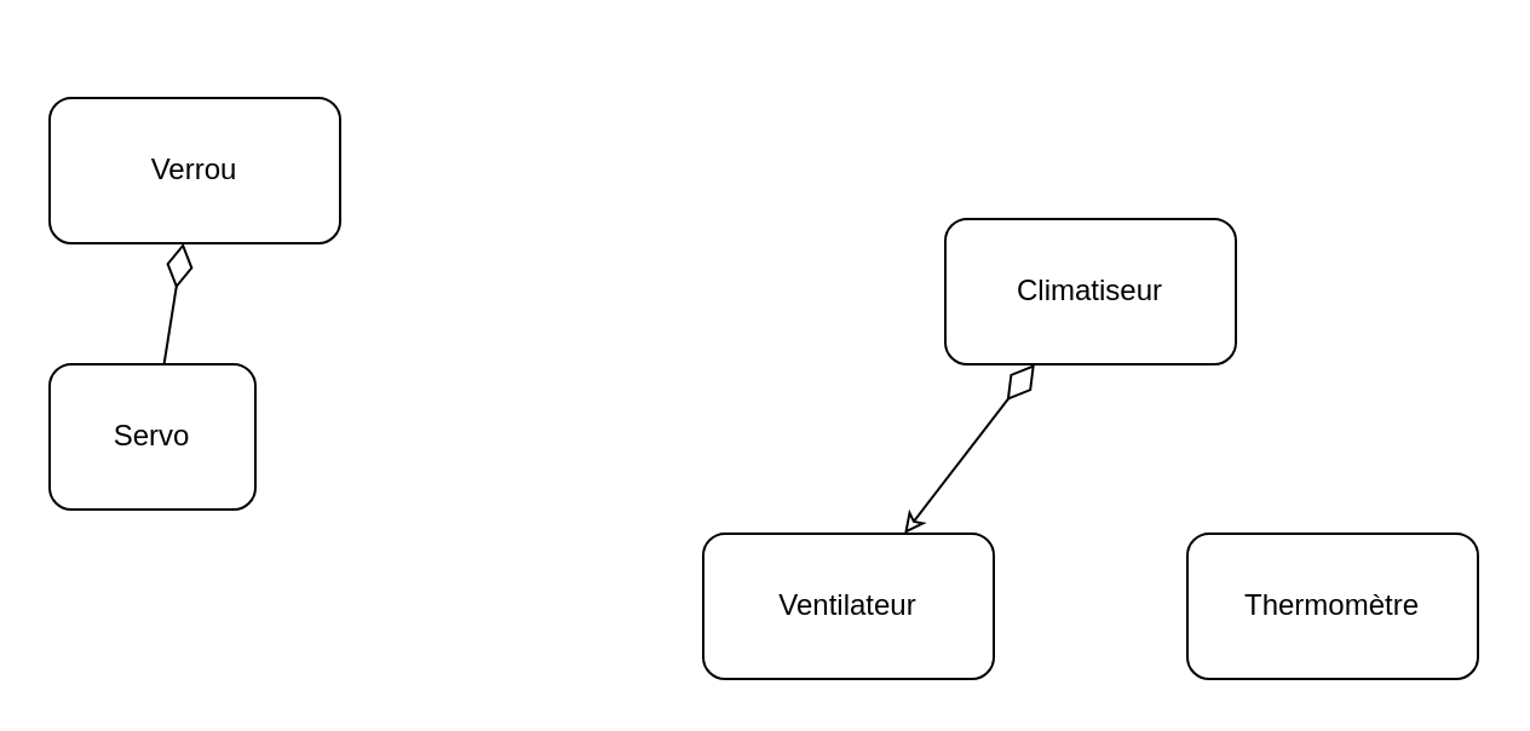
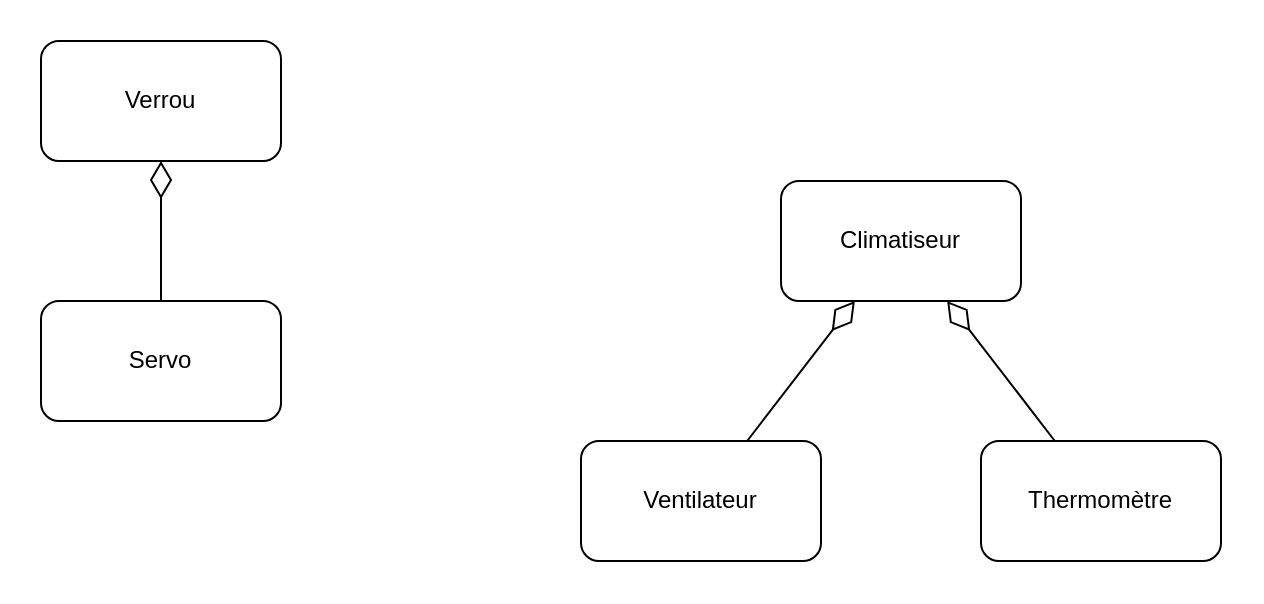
- <mxCell id="3" value="Verrou" style="rounded=1;whiteSpace=wrap;html=1;" vertex="1" parent="1"><mxGeometry x="20" y="40" width="120" height="60" as="geometry" /></mxCell>
+ <mxCell id="3" value="Verrou" style="rounded=1;whiteSpace=wrap;html=1;" vertex="1" parent="1"><mxGeometry x="20" y="20" width="120" height="60" as="geometry" /></mxCell>
- <mxCell id="2" value="Servo" style="rounded=1;whiteSpace=wrap;html=1;" vertex="1" parent="1"><mxGeometry x="20" y="150" width="85" height="60" as="geometry" /></mxCell>
+ <mxCell id="2" value="Servo" style="rounded=1;whiteSpace=wrap;html=1;" vertex="1" parent="1"><mxGeometry x="20" y="150" width="120" height="60" as="geometry" /></mxCell>
+ <mxCell id="8" value="" style="rounded=0;orthogonalLoop=1;jettySize=auto;html=1;endArrow=none;endFill=0;startArrow=diamondThin;startFill=0;endSize=6;sourcePerimeterSpacing=0;startSize=16;" edge="1" parent="1" source="5" target="9"><mxGeometry relative="1" as="geometry"><mxPoint x="437" y="160" as="sourcePoint" /><mxPoint x="383" y="230" as="targetPoint" /></mxGeometry></mxCell>
- <mxCell id="4" value="" style="rounded=0;orthogonalLoop=1;jettySize=auto;html=1;endArrow=classic;endFill=0;startArrow=diamondThin;startFill=0;endSize=6;sourcePerimeterSpacing=0;startSize=16;" edge="1" parent="1" source="5" target="6"><mxGeometry relative="1" as="geometry" /></mxCell>
+ <mxCell id="4" value="" style="rounded=0;orthogonalLoop=1;jettySize=auto;html=1;endArrow=none;endFill=0;startArrow=diamondThin;startFill=0;endSize=6;sourcePerimeterSpacing=0;startSize=16;" edge="1" parent="1" source="5" target="6"><mxGeometry relative="1" as="geometry" /></mxCell>
